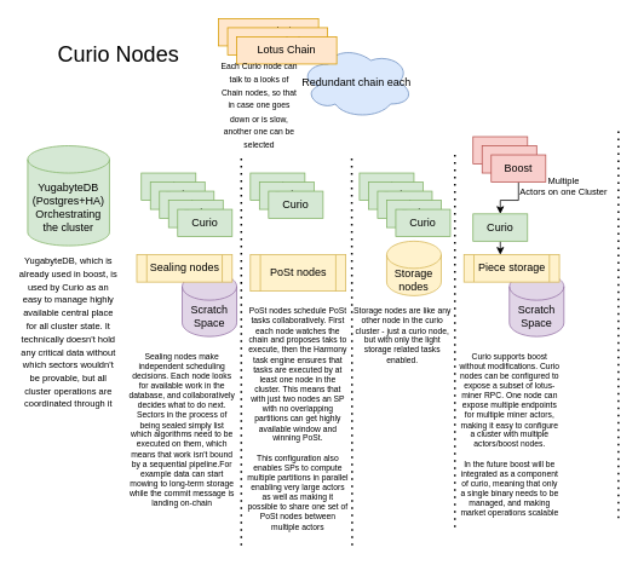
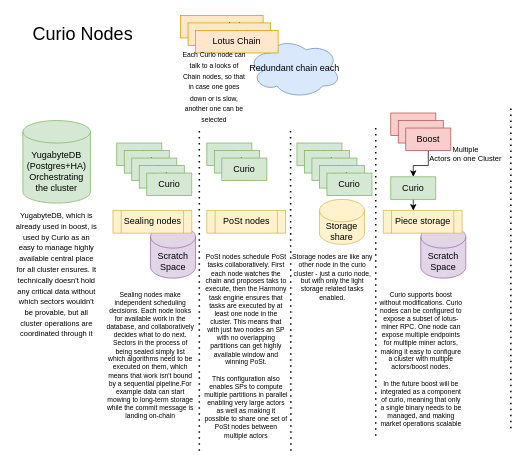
- <mxCell id="5" value="&lt;font style=&quot;font-size: 24px;&quot;&gt;Curio Nodes&lt;/font&gt;" style="text;html=1;align=center;verticalAlign=middle;whiteSpace=wrap;rounded=0;" vertex="1" parent="1"><mxGeometry x="50" y="45" width="160" height="30" as="geometry" /></mxCell>
+ <mxCell id="5" value="&lt;font style=&quot;font-size: 24px;&quot;&gt;Curio Nodes&lt;/font&gt;" style="text;html=1;align=center;verticalAlign=middle;whiteSpace=wrap;rounded=0;" vertex="1" parent="1"><mxGeometry x="30" y="30" width="160" height="30" as="geometry" /></mxCell>
- <mxCell id="18" value="PoSt nodes" style="shape=process;whiteSpace=wrap;html=1;backgroundOutline=1;fillColor=#fff2cc;strokeColor=#d6b656;" vertex="1" parent="1"><mxGeometry x="275" y="280" width="105" height="40" as="geometry" /></mxCell>
+ <mxCell id="18" value="PoSt nodes" style="shape=process;whiteSpace=wrap;html=1;backgroundOutline=1;fillColor=#fff2cc;strokeColor=#d6b656;" vertex="1" parent="1"><mxGeometry x="275" y="280" width="105" height="30" as="geometry" /></mxCell>
- <mxCell id="24" value="&lt;div&gt;Storage&lt;/div&gt;&lt;div&gt;nodes&lt;br&gt;&lt;/div&gt;" style="shape=cylinder3;whiteSpace=wrap;html=1;boundedLbl=1;backgroundOutline=1;size=15;fillColor=#fff2cc;strokeColor=#d6b656;" vertex="1" parent="1"><mxGeometry x="425" y="265" width="60" height="60" as="geometry" /></mxCell>
+ <mxCell id="24" value="&lt;div&gt;Storage&lt;/div&gt;&lt;div&gt;share&lt;br&gt;&lt;/div&gt;" style="shape=cylinder3;whiteSpace=wrap;html=1;boundedLbl=1;backgroundOutline=1;size=15;fillColor=#fff2cc;strokeColor=#d6b656;" vertex="1" parent="1"><mxGeometry x="425" y="265" width="60" height="60" as="geometry" /></mxCell>
- <mxCell id="42" value="&lt;font style=&quot;font-size: 10px;&quot;&gt;YugabyteDB, which is already used in boost, is used by Curio as an easy to manage highly available central place for all cluster state. It technically doesn't hold any critical data without which sectors wouldn't be provable, but all cluster operations are coordinated through it&lt;br&gt;&lt;/font&gt;" style="text;html=1;align=center;verticalAlign=middle;whiteSpace=wrap;rounded=0;" vertex="1" parent="1"><mxGeometry x="20" y="350" width="110" height="30" as="geometry" /></mxCell>
+ <mxCell id="42" value="&lt;font style=&quot;font-size: 10px;&quot;&gt;YugabyteDB, which is already used in boost, is used by Curio as an easy to manage highly available central place for all cluster ensures. It technically doesn't hold any critical data without which sectors wouldn't be provable, but all cluster operations are coordinated through it&lt;br&gt;&lt;/font&gt;" style="text;html=1;align=center;verticalAlign=middle;whiteSpace=wrap;rounded=0;" vertex="1" parent="1"><mxGeometry x="20" y="350" width="110" height="30" as="geometry" /></mxCell>
